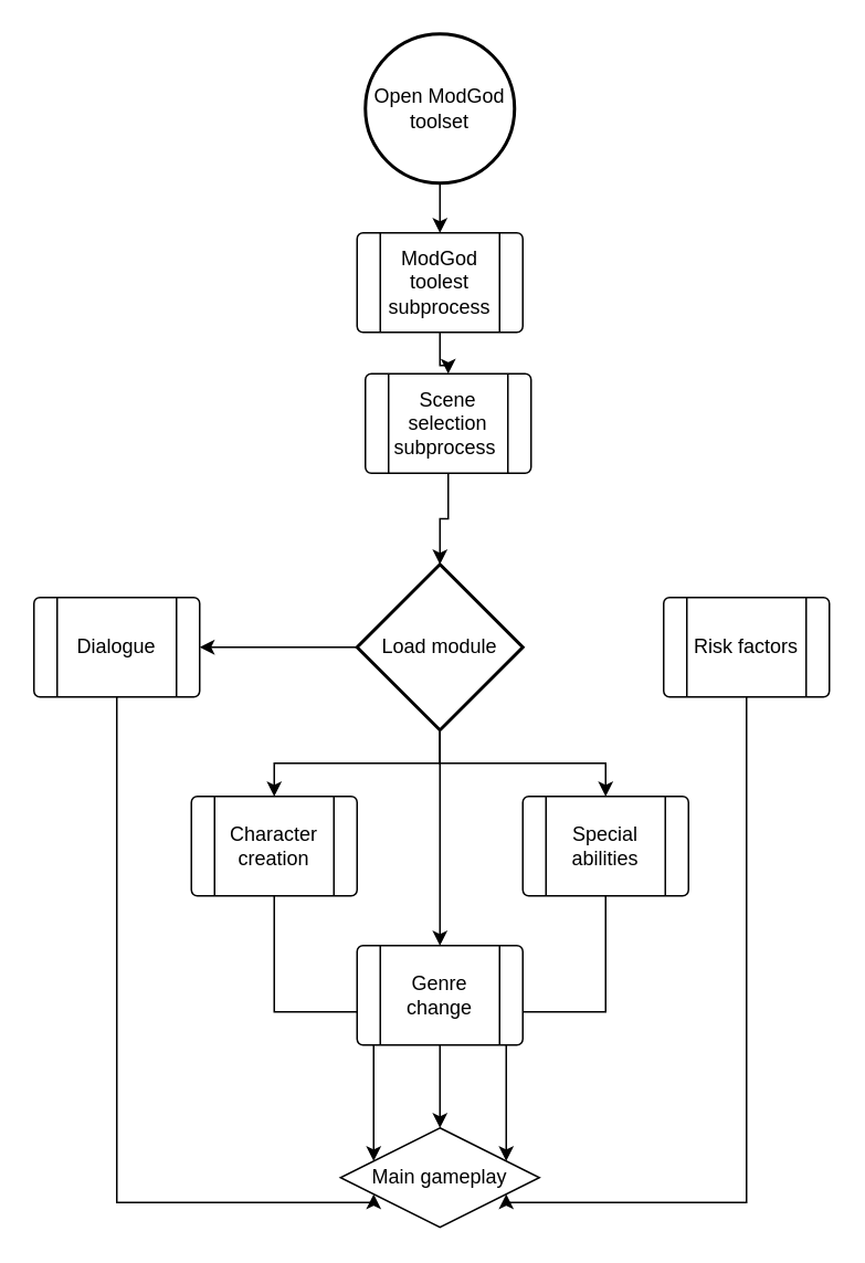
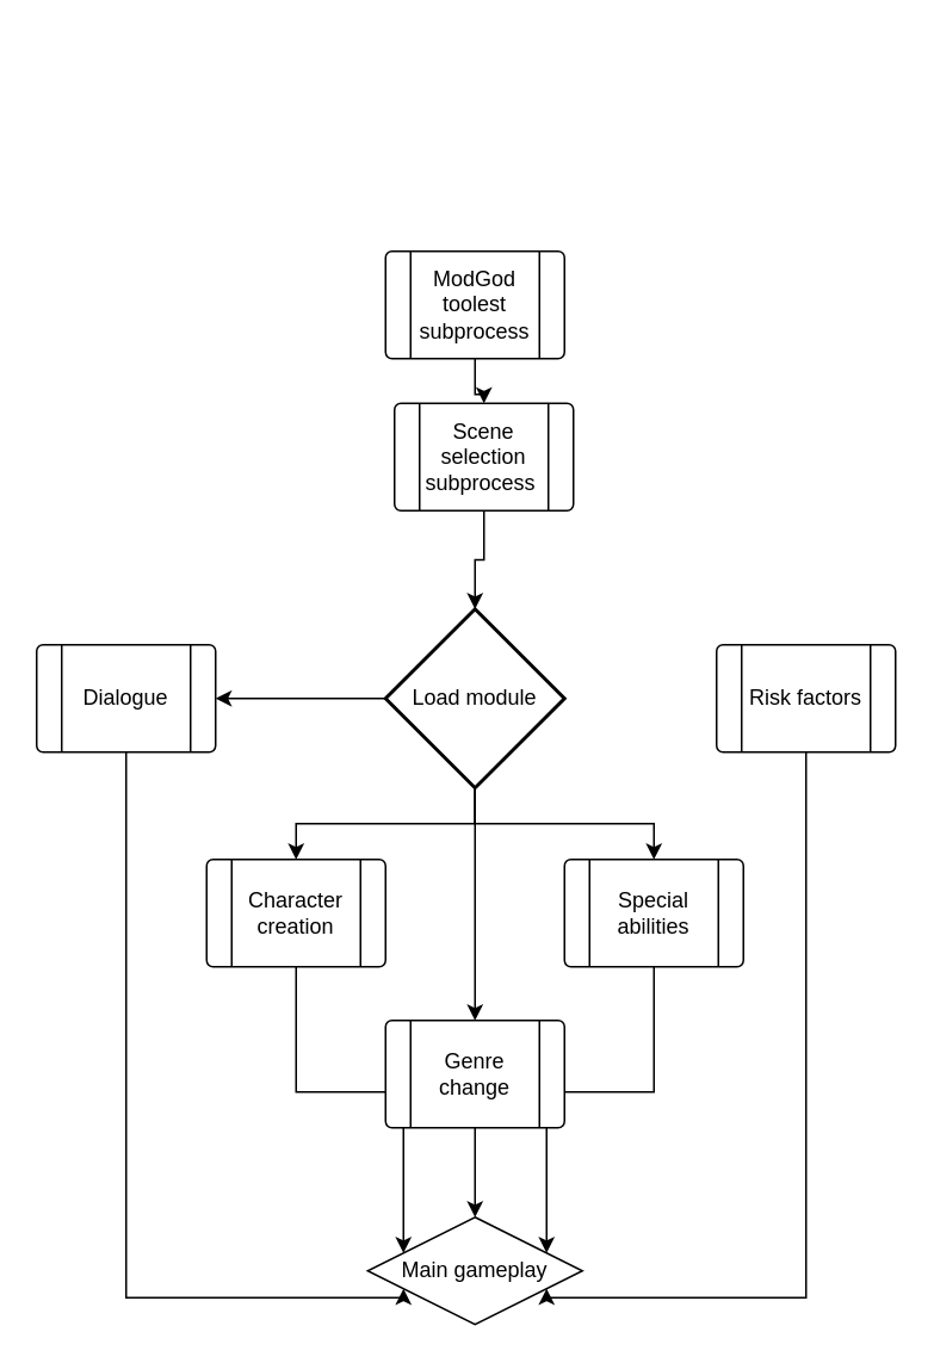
- <mxCell id="3" value="Open ModGod toolset" style="strokeWidth=2;html=1;shape=mxgraph.flowchart.start_2;whiteSpace=wrap;" vertex="1" parent="1"><mxGeometry x="220" y="20" width="90" height="90" as="geometry" /></mxCell>
- <mxCell id="2" style="edgeStyle=orthogonalEdgeStyle;rounded=0;orthogonalLoop=1;jettySize=auto;html=1;entryX=0.5;entryY=0;entryDx=0;entryDy=0;" edge="1" parent="1" source="3" target="5"><mxGeometry relative="1" as="geometry" /></mxCell>
